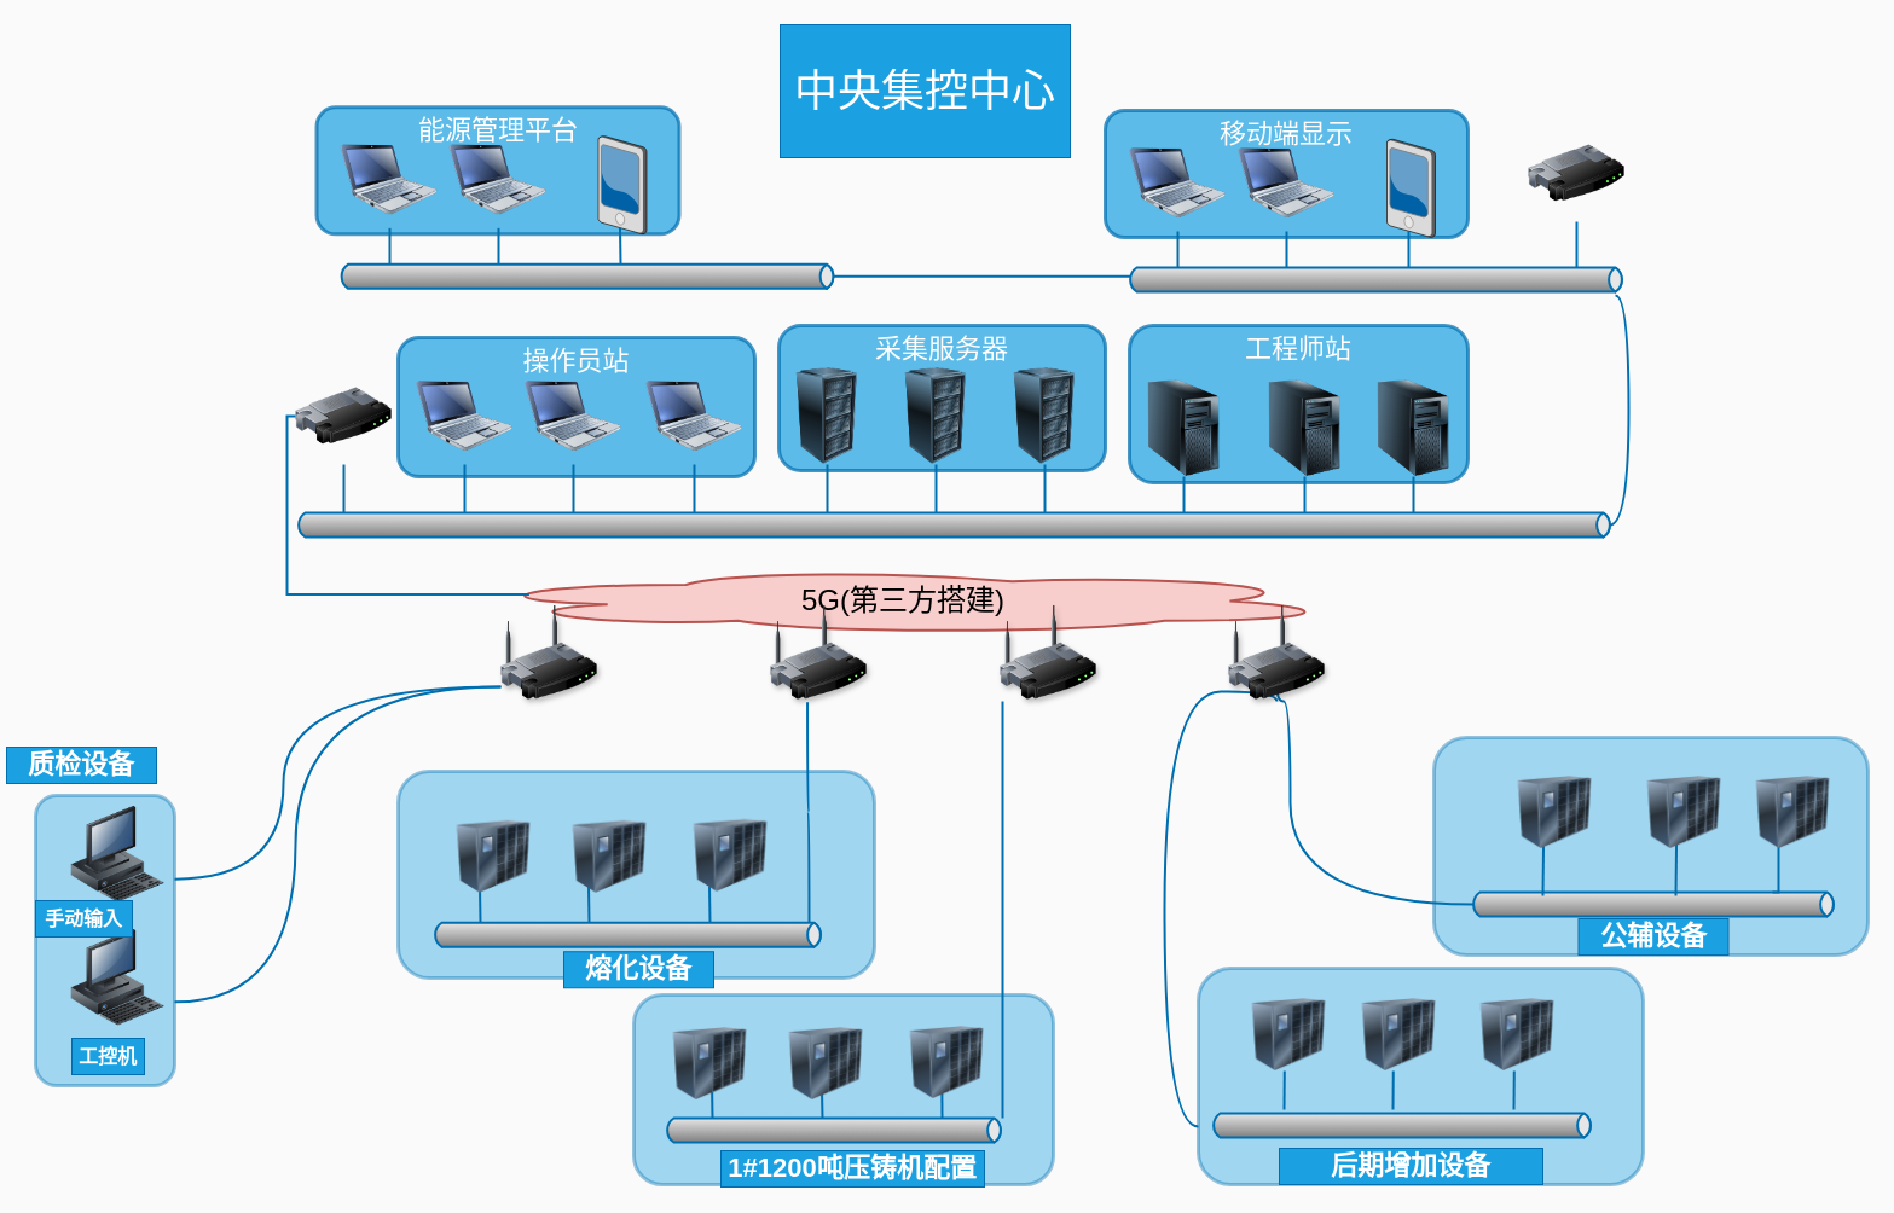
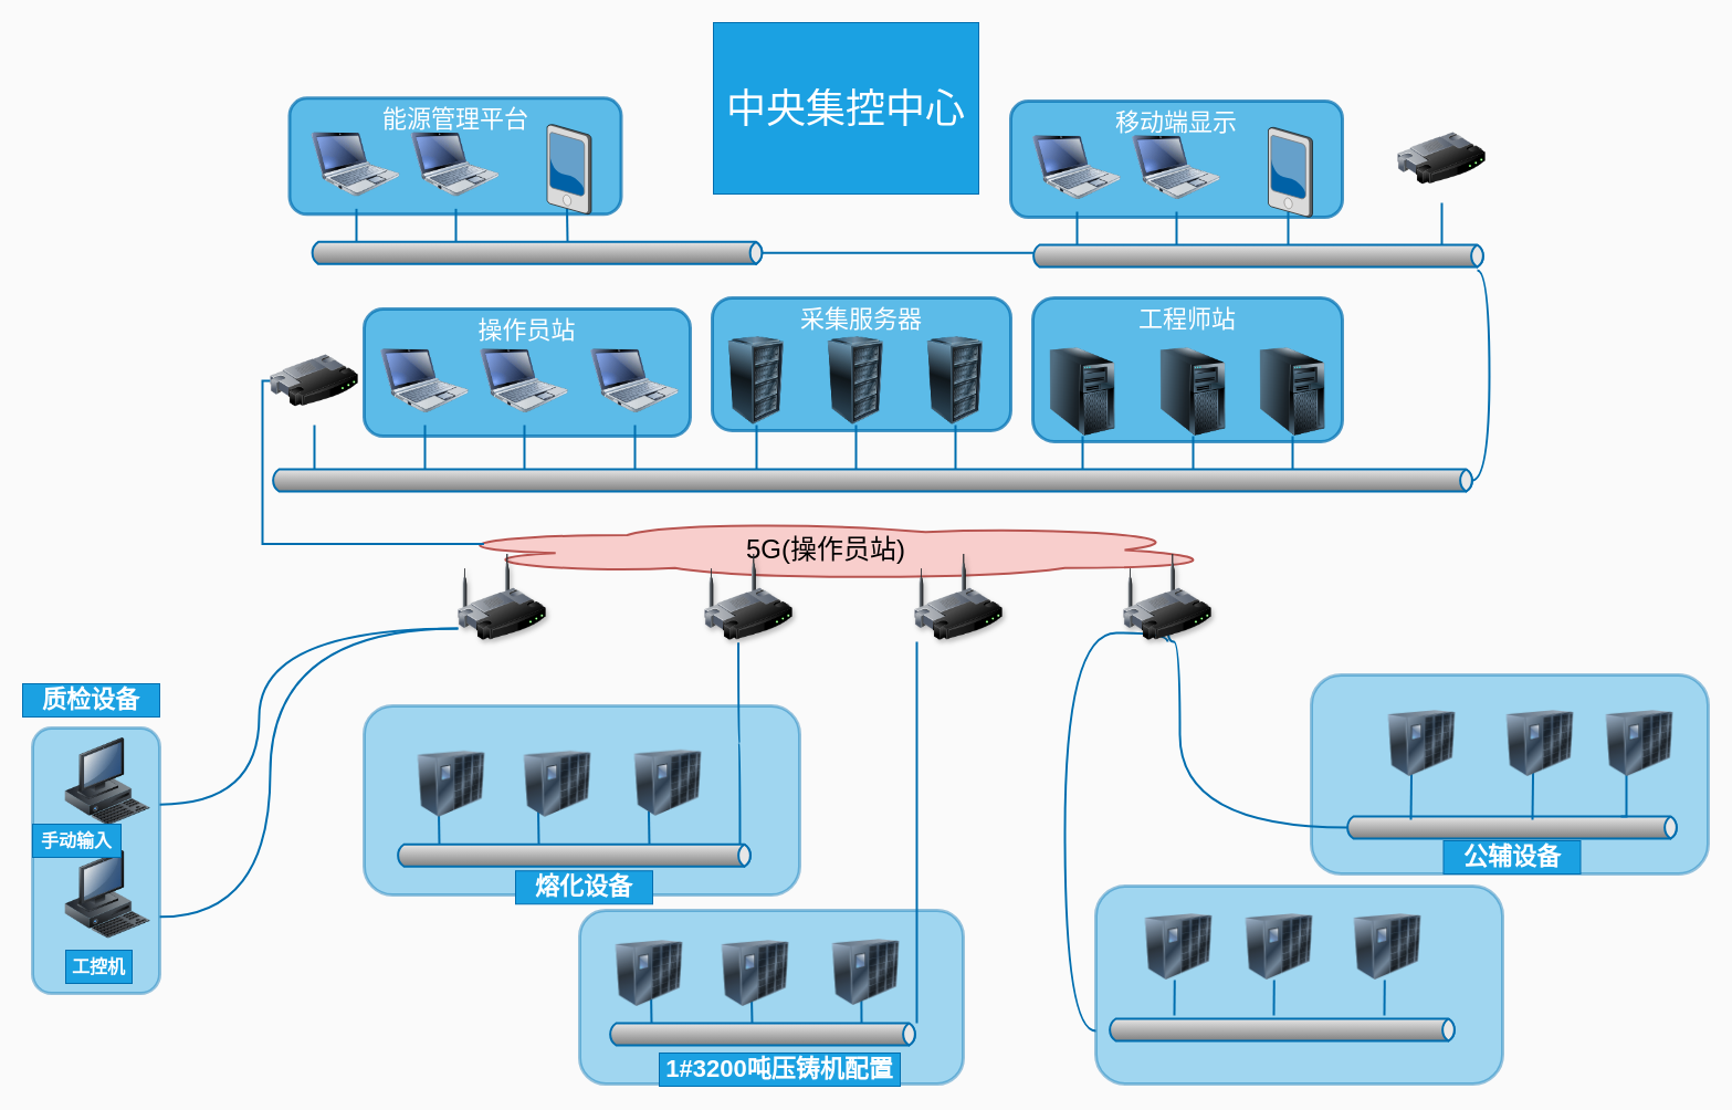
- <mxCell id="69" value="中央集控中心" style="text;html=1;strokeColor=#006EAF;fillColor=#1ba1e2;align=center;verticalAlign=middle;whiteSpace=wrap;overflow=hidden;shadow=0;fontSize=36;fontStyle=0;fontColor=#ffffff;" parent="1" vertex="1"><mxGeometry x="645" y="20" width="240" height="110" as="geometry" /></mxCell>
+ <mxCell id="69" value="中央集控中心" style="text;html=1;strokeColor=#006EAF;fillColor=#1ba1e2;align=center;verticalAlign=middle;whiteSpace=wrap;overflow=hidden;shadow=0;fontSize=36;fontStyle=0;fontColor=#ffffff;" parent="1" vertex="1"><mxGeometry x="645" y="20" width="240" height="155" as="geometry" /></mxCell>
- <mxCell id="11" value="&lt;font style=&quot;font-size: 24px;&quot;&gt;5G(第三方搭建)&lt;/font&gt;" style="ellipse;shape=cloud;whiteSpace=wrap;html=1;shadow=0;strokeColor=#b85450;fillColor=#f8cecc;fontSize=18;gradientDirection=north;fontStyle=0;strokeWidth=2;" parent="1" vertex="1"><mxGeometry x="387" y="470" width="720" height="54" as="geometry" /></mxCell>
+ <mxCell id="11" value="&lt;font style=&quot;font-size: 24px;&quot;&gt;5G(操作员站)&lt;/font&gt;" style="ellipse;shape=cloud;whiteSpace=wrap;html=1;shadow=0;strokeColor=#b85450;fillColor=#f8cecc;fontSize=18;gradientDirection=north;fontStyle=0;strokeWidth=2;" parent="1" vertex="1"><mxGeometry x="387" y="470" width="720" height="54" as="geometry" /></mxCell>
- <mxCell id="100" value="&lt;p class=&quot;MsoNormal&quot; style=&quot;font-size: 22px;&quot;&gt;&lt;span style=&quot;font-size: 22px;&quot;&gt;&lt;font style=&quot;font-size: 22px;&quot;&gt;质检设备&lt;/font&gt;&lt;/span&gt;&lt;span style=&quot;font-size: 22px;&quot; lang=&quot;EN-US&quot;&gt;&lt;/span&gt;&lt;/p&gt;" style="text;html=1;align=center;verticalAlign=middle;whiteSpace=wrap;rounded=0;fontStyle=1;fontSize=22;strokeColor=#006EAF;fillColor=#1ba1e2;fontColor=#ffffff;" vertex="1" parent="1"><mxGeometry x="5" y="618" width="124" height="30" as="geometry" /></mxCell>
+ <mxCell id="100" value="&lt;p class=&quot;MsoNormal&quot; style=&quot;font-size: 22px;&quot;&gt;&lt;span style=&quot;font-size: 22px;&quot;&gt;&lt;font style=&quot;font-size: 22px;&quot;&gt;质检设备&lt;/font&gt;&lt;/span&gt;&lt;span style=&quot;font-size: 22px;&quot; lang=&quot;EN-US&quot;&gt;&lt;/span&gt;&lt;/p&gt;" style="text;html=1;align=center;verticalAlign=middle;whiteSpace=wrap;rounded=0;fontStyle=1;fontSize=22;strokeColor=#006EAF;fillColor=#1ba1e2;fontColor=#ffffff;" vertex="1" parent="1"><mxGeometry x="20" y="618" width="124" height="30" as="geometry" /></mxCell>
- <mxCell id="90" value="后期增加设备" style="text;html=1;align=center;verticalAlign=middle;whiteSpace=wrap;rounded=0;fontStyle=1;fontSize=22;strokeColor=#006EAF;fillColor=#1ba1e2;fontColor=#ffffff;" vertex="1" parent="1"><mxGeometry x="1058" y="950" width="218" height="30" as="geometry" /></mxCell>
- <mxCell id="89" value="&lt;p class=&quot;MsoNormal&quot; style=&quot;font-size: 22px;&quot;&gt;&lt;a name=&quot;OLE_LINK3&quot; style=&quot;font-size: 22px;&quot;&gt;1#1200&lt;/a&gt;&lt;span style=&quot;font-size: 22px; font-family: 等线;&quot;&gt;吨压铸机配置&lt;/span&gt;&lt;span style=&quot;font-size: 22px;&quot; lang=&quot;EN-US&quot;&gt;&lt;/span&gt;&lt;/p&gt;" style="text;html=1;align=center;verticalAlign=middle;whiteSpace=wrap;rounded=0;fontStyle=1;fontSize=22;strokeColor=#006EAF;fillColor=#1ba1e2;fontColor=#ffffff;" vertex="1" parent="1"><mxGeometry x="596" y="952" width="218" height="30" as="geometry" /></mxCell>
+ <mxCell id="89" value="&lt;p class=&quot;MsoNormal&quot; style=&quot;font-size: 22px;&quot;&gt;&lt;a name=&quot;OLE_LINK3&quot; style=&quot;font-size: 22px;&quot;&gt;1#3200&lt;/a&gt;&lt;span style=&quot;font-size: 22px; font-family: 等线;&quot;&gt;吨压铸机配置&lt;/span&gt;&lt;span style=&quot;font-size: 22px;&quot; lang=&quot;EN-US&quot;&gt;&lt;/span&gt;&lt;/p&gt;" style="text;html=1;align=center;verticalAlign=middle;whiteSpace=wrap;rounded=0;fontStyle=1;fontSize=22;strokeColor=#006EAF;fillColor=#1ba1e2;fontColor=#ffffff;" vertex="1" parent="1"><mxGeometry x="596" y="952" width="218" height="30" as="geometry" /></mxCell>
